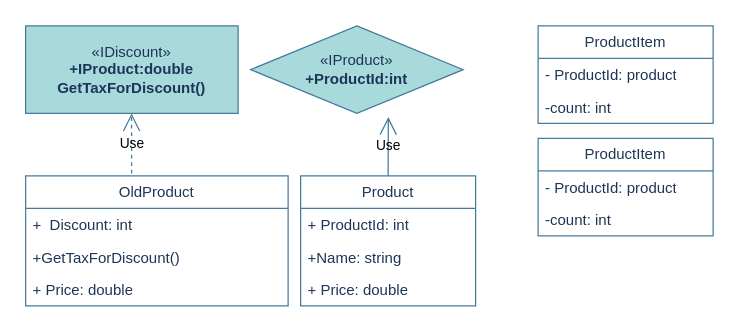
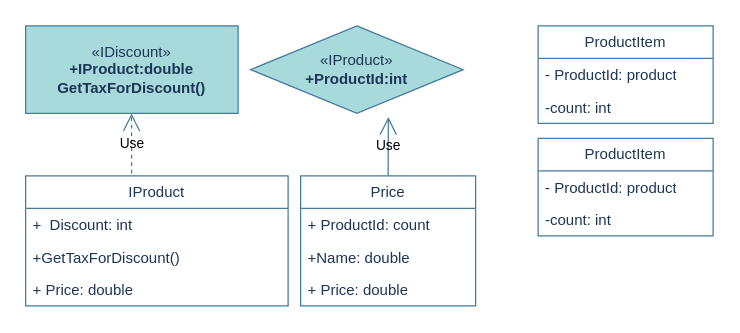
- <mxCell id="9" value="OldProduct" style="swimlane;fontStyle=0;childLayout=stackLayout;horizontal=1;startSize=26;fillColor=none;horizontalStack=0;resizeParent=1;resizeParentMax=0;resizeLast=0;collapsible=1;marginBottom=0;whiteSpace=wrap;html=1;labelBackgroundColor=none;strokeColor=#457B9D;fontColor=#1D3557;" vertex="1" parent="1"><mxGeometry x="20" y="140" width="210" height="104" as="geometry" /></mxCell>
+ <mxCell id="9" value="IProduct" style="swimlane;fontStyle=0;childLayout=stackLayout;horizontal=1;startSize=26;fillColor=none;horizontalStack=0;resizeParent=1;resizeParentMax=0;resizeLast=0;collapsible=1;marginBottom=0;whiteSpace=wrap;html=1;labelBackgroundColor=none;strokeColor=#457B9D;fontColor=#1D3557;" vertex="1" parent="1"><mxGeometry x="20" y="140" width="210" height="104" as="geometry" /></mxCell>
- <mxCell id="4" value="Product" style="swimlane;fontStyle=0;childLayout=stackLayout;horizontal=1;startSize=26;fillColor=none;horizontalStack=0;resizeParent=1;resizeParentMax=0;resizeLast=0;collapsible=1;marginBottom=0;whiteSpace=wrap;html=1;labelBackgroundColor=none;strokeColor=#457B9D;fontColor=#1D3557;" vertex="1" parent="1"><mxGeometry x="240" y="140" width="140" height="104" as="geometry" /></mxCell>
+ <mxCell id="4" value="Price" style="swimlane;fontStyle=0;childLayout=stackLayout;horizontal=1;startSize=26;fillColor=none;horizontalStack=0;resizeParent=1;resizeParentMax=0;resizeLast=0;collapsible=1;marginBottom=0;whiteSpace=wrap;html=1;labelBackgroundColor=none;strokeColor=#457B9D;fontColor=#1D3557;" vertex="1" parent="1"><mxGeometry x="240" y="140" width="140" height="104" as="geometry" /></mxCell>
- <mxCell id="5" value="+ ProductId: int" style="text;strokeColor=none;fillColor=none;align=left;verticalAlign=top;spacingLeft=4;spacingRight=4;overflow=hidden;rotatable=0;points=[[0,0.5],[1,0.5]];portConstraint=eastwest;whiteSpace=wrap;html=1;labelBackgroundColor=none;fontColor=#1D3557;" vertex="1" parent="4"><mxGeometry y="26" width="140" height="26" as="geometry" /></mxCell>
+ <mxCell id="5" value="+ ProductId: count" style="text;strokeColor=none;fillColor=none;align=left;verticalAlign=top;spacingLeft=4;spacingRight=4;overflow=hidden;rotatable=0;points=[[0,0.5],[1,0.5]];portConstraint=eastwest;whiteSpace=wrap;html=1;labelBackgroundColor=none;fontColor=#1D3557;" vertex="1" parent="4"><mxGeometry y="26" width="140" height="26" as="geometry" /></mxCell>
- <mxCell id="6" value="+Name: string" style="text;strokeColor=none;fillColor=none;align=left;verticalAlign=top;spacingLeft=4;spacingRight=4;overflow=hidden;rotatable=0;points=[[0,0.5],[1,0.5]];portConstraint=eastwest;whiteSpace=wrap;html=1;labelBackgroundColor=none;fontColor=#1D3557;" vertex="1" parent="4"><mxGeometry y="52" width="140" height="26" as="geometry" /></mxCell>
+ <mxCell id="6" value="+Name: double" style="text;strokeColor=none;fillColor=none;align=left;verticalAlign=top;spacingLeft=4;spacingRight=4;overflow=hidden;rotatable=0;points=[[0,0.5],[1,0.5]];portConstraint=eastwest;whiteSpace=wrap;html=1;labelBackgroundColor=none;fontColor=#1D3557;" vertex="1" parent="4"><mxGeometry y="52" width="140" height="26" as="geometry" /></mxCell>
